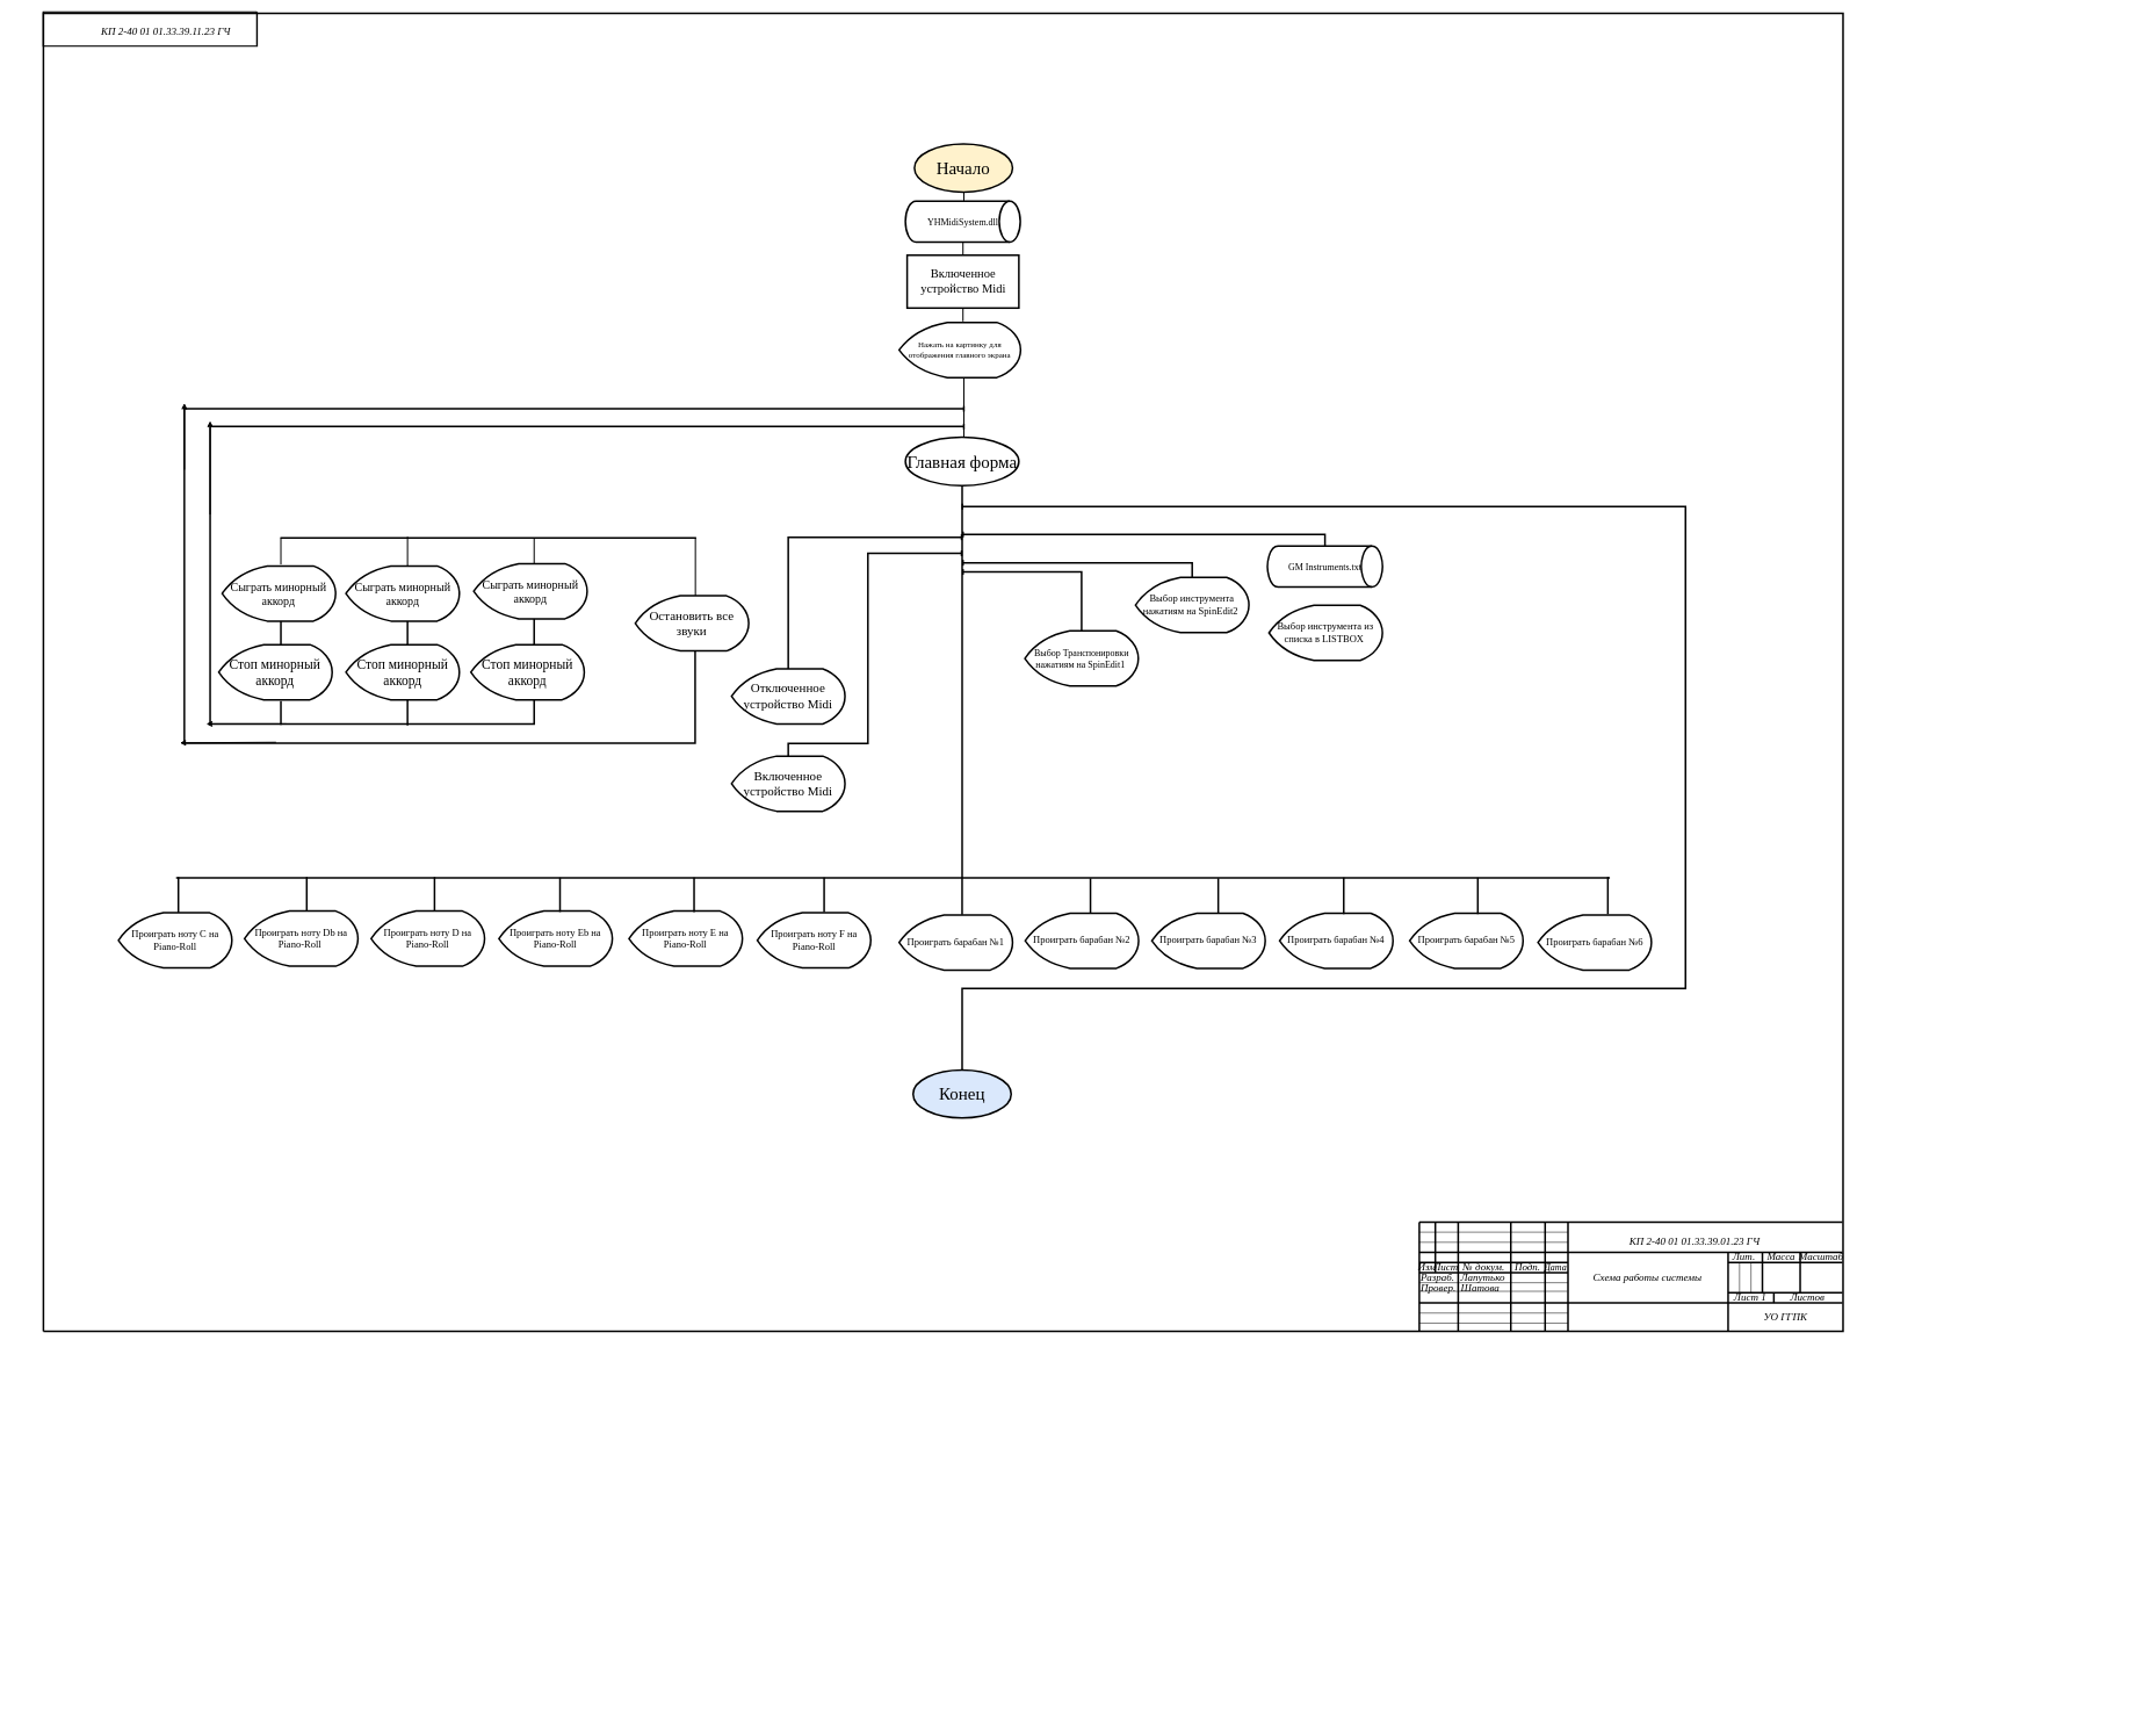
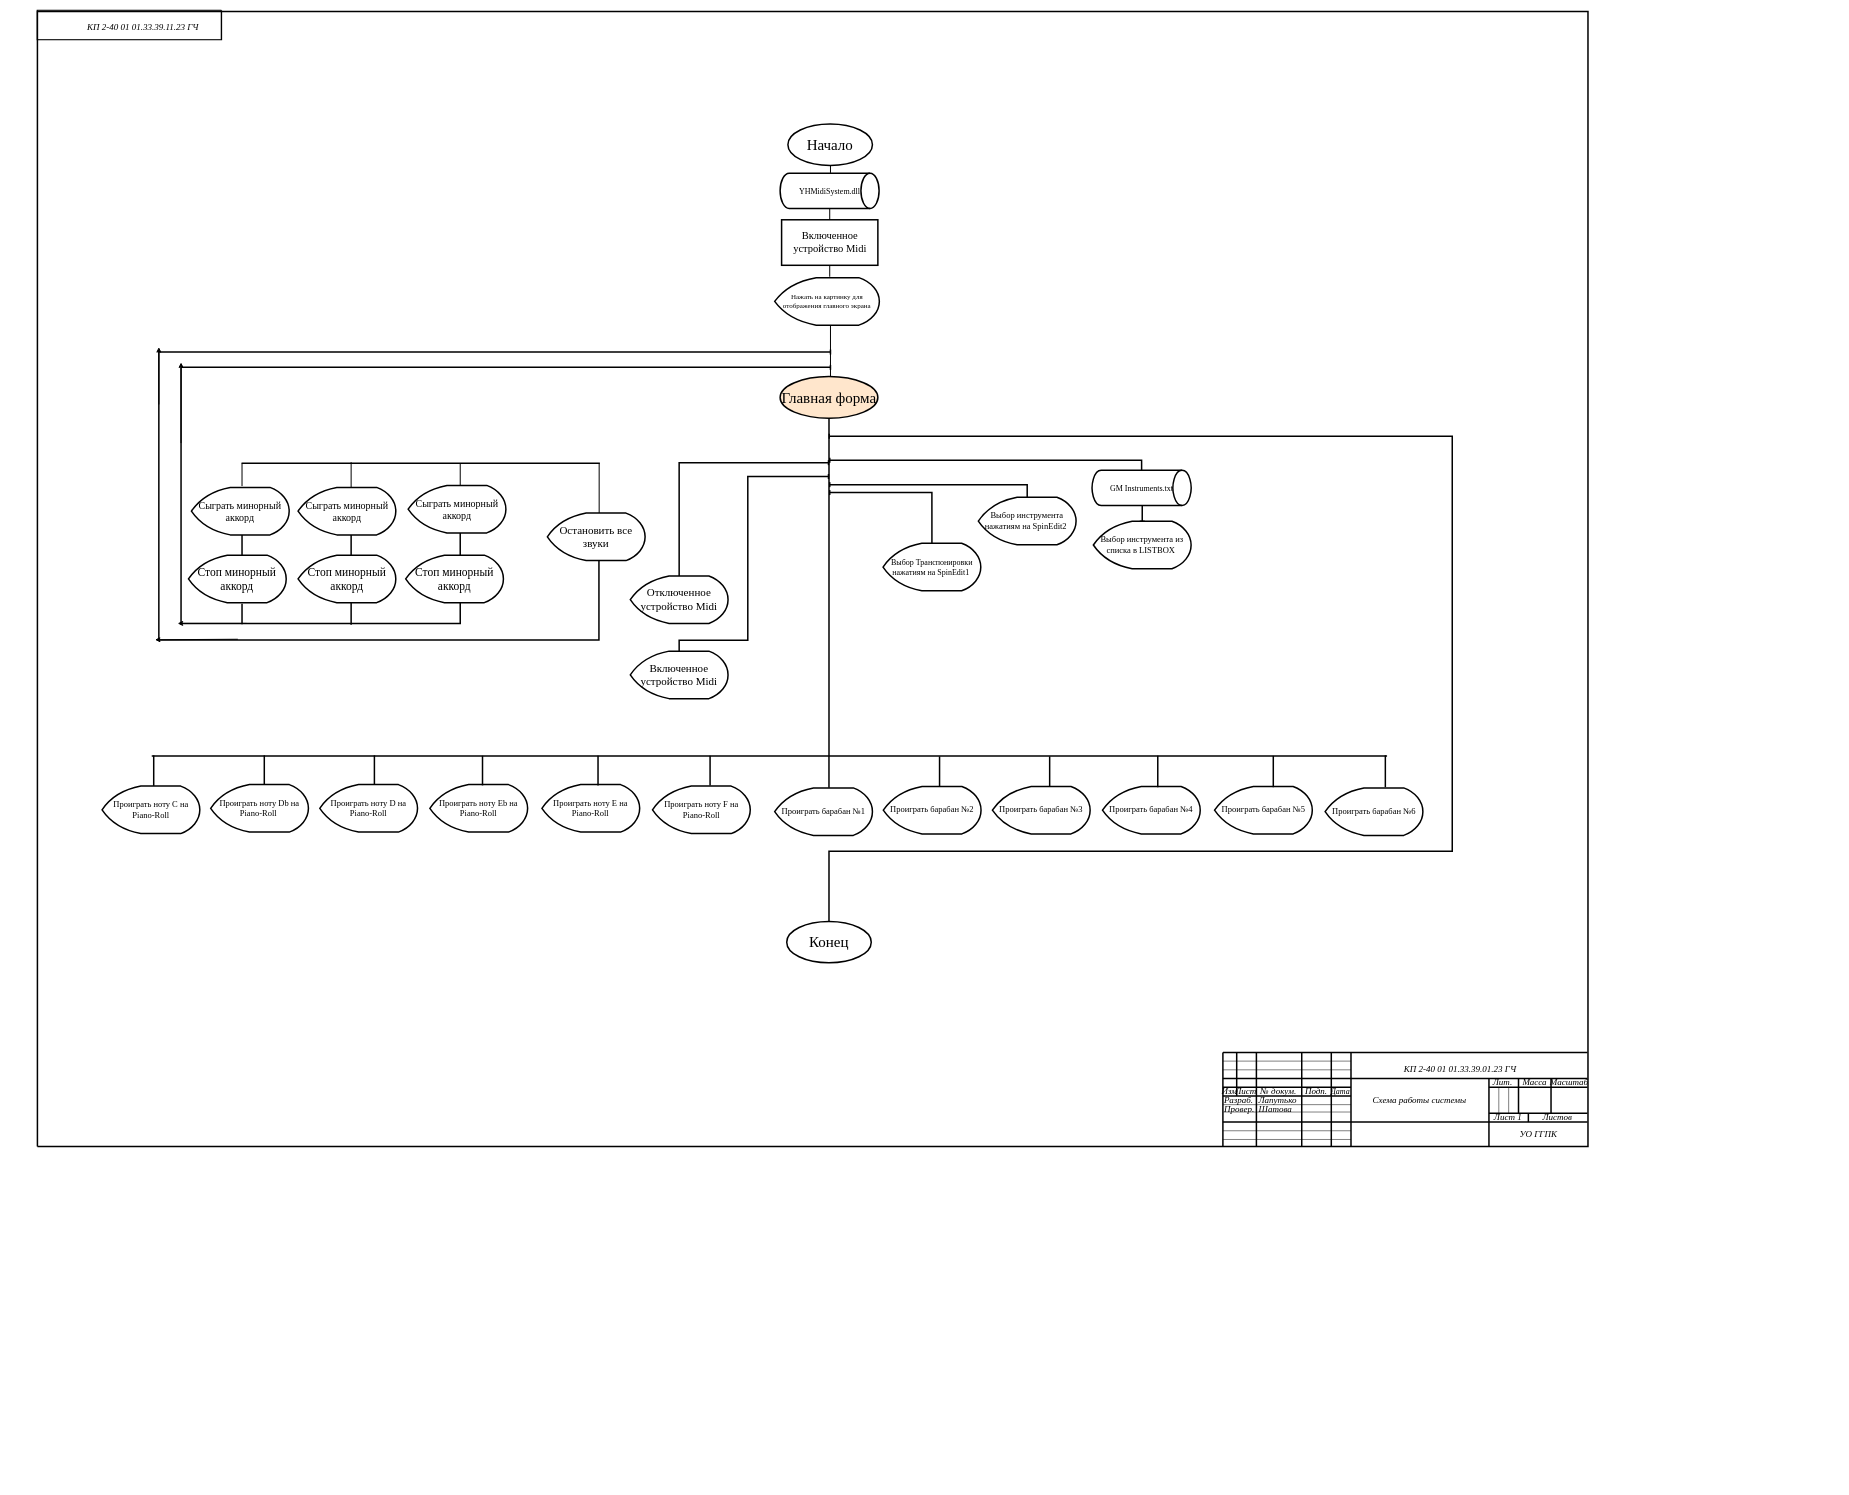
- <mxCell id="97" value="&lt;font data-font-src=&quot;https://fonts.googleapis.com/css?family=Isocpeur&quot; face=&quot;Isocpeur&quot; style=&quot;font-size: 30px;&quot;&gt;Начало&lt;/font&gt;" style="ellipse;whiteSpace=wrap;html=1;strokeWidth=3;fillColor=#fff2cc;" parent="2" vertex="1"><mxGeometry x="1555.315" y="191.943" width="169.051" height="82.852" as="geometry" /></mxCell>
+ <mxCell id="97" value="&lt;font data-font-src=&quot;https://fonts.googleapis.com/css?family=Isocpeur&quot; face=&quot;Isocpeur&quot; style=&quot;font-size: 30px;&quot;&gt;Начало&lt;/font&gt;" style="ellipse;whiteSpace=wrap;html=1;strokeWidth=3;" parent="2" vertex="1"><mxGeometry x="1555.315" y="191.943" width="169.051" height="82.852" as="geometry" /></mxCell>
- <mxCell id="60" value="&lt;font data-font-src=&quot;https://fonts.googleapis.com/css?family=Isocpeur&quot; face=&quot;Isocpeur&quot; style=&quot;font-size: 30px;&quot;&gt;Главная форма&lt;/font&gt;" style="ellipse;whiteSpace=wrap;html=1;strokeWidth=3;" parent="2" vertex="1"><mxGeometry x="1539.735" y="697.21" width="195.492" height="83.11" as="geometry" /></mxCell>
+ <mxCell id="60" value="&lt;font data-font-src=&quot;https://fonts.googleapis.com/css?family=Isocpeur&quot; face=&quot;Isocpeur&quot; style=&quot;font-size: 30px;&quot;&gt;Главная форма&lt;/font&gt;" style="ellipse;whiteSpace=wrap;html=1;strokeWidth=3;fillColor=#ffe6cc;" parent="2" vertex="1"><mxGeometry x="1539.735" y="697.21" width="195.492" height="83.11" as="geometry" /></mxCell>
+ <mxCell id="98" style="edgeStyle=orthogonalEdgeStyle;rounded=0;orthogonalLoop=1;jettySize=auto;html=1;exitX=0.5;exitY=1;exitDx=0;exitDy=0;exitPerimeter=0;entryX=0.5;entryY=0;entryDx=0;entryDy=0;entryPerimeter=0;strokeWidth=3;endArrow=baseDash;endFill=0;" parent="2" source="100" target="96" edge="1"><mxGeometry relative="1" as="geometry" /></mxCell>
- <mxCell id="129" value="&lt;font data-font-src=&quot;https://fonts.googleapis.com/css?family=Isocpeur&quot; face=&quot;Isocpeur&quot; style=&quot;font-size: 30px;&quot;&gt;Конец&lt;/font&gt;" style="ellipse;whiteSpace=wrap;html=1;strokeWidth=3;fillColor=#dae8fc;" vertex="1" parent="2"><mxGeometry x="1552.965" y="1786.855" width="169.051" height="82.852" as="geometry" /></mxCell>
+ <mxCell id="129" value="&lt;font data-font-src=&quot;https://fonts.googleapis.com/css?family=Isocpeur&quot; face=&quot;Isocpeur&quot; style=&quot;font-size: 30px;&quot;&gt;Конец&lt;/font&gt;" style="ellipse;whiteSpace=wrap;html=1;strokeWidth=3;" vertex="1" parent="2"><mxGeometry x="1552.965" y="1786.855" width="169.051" height="82.852" as="geometry" /></mxCell>
